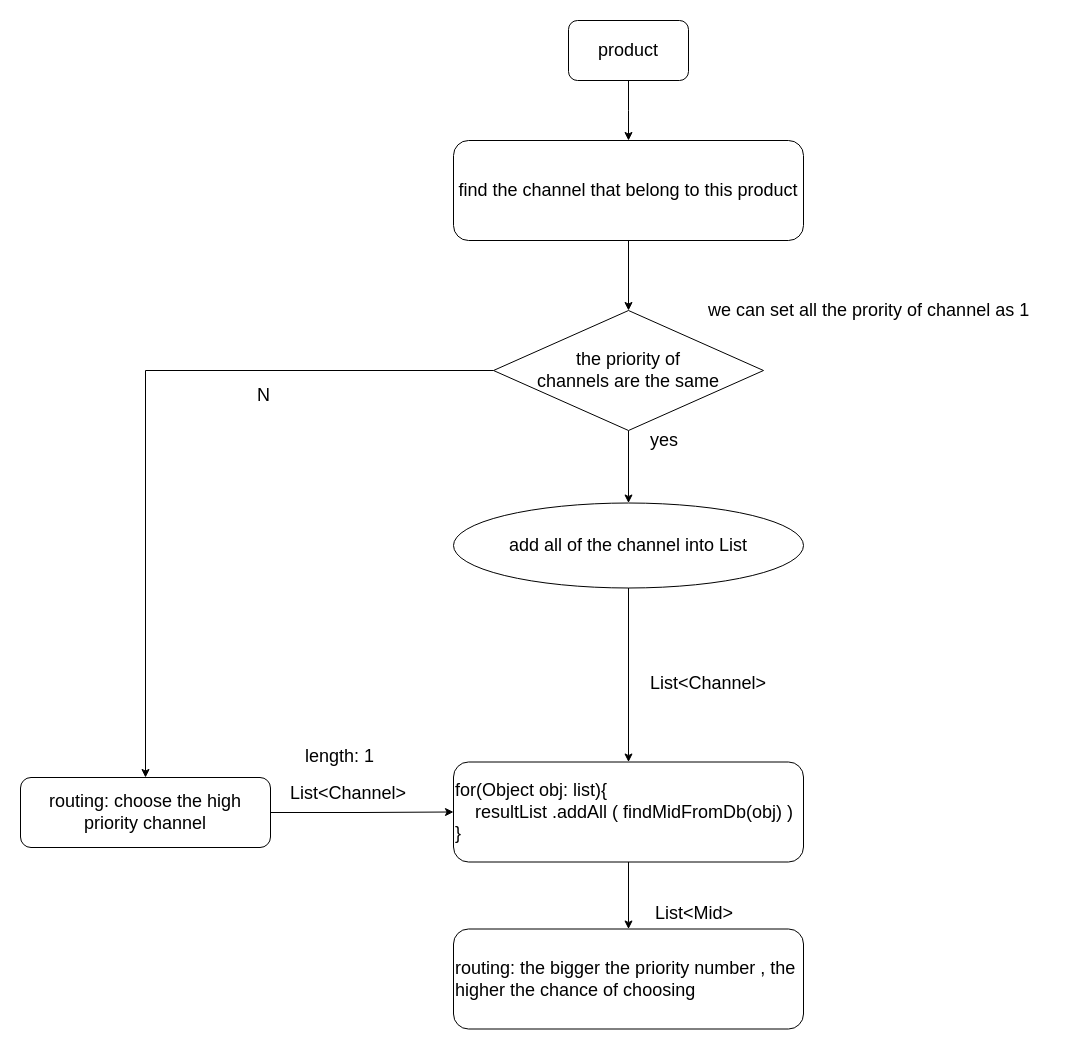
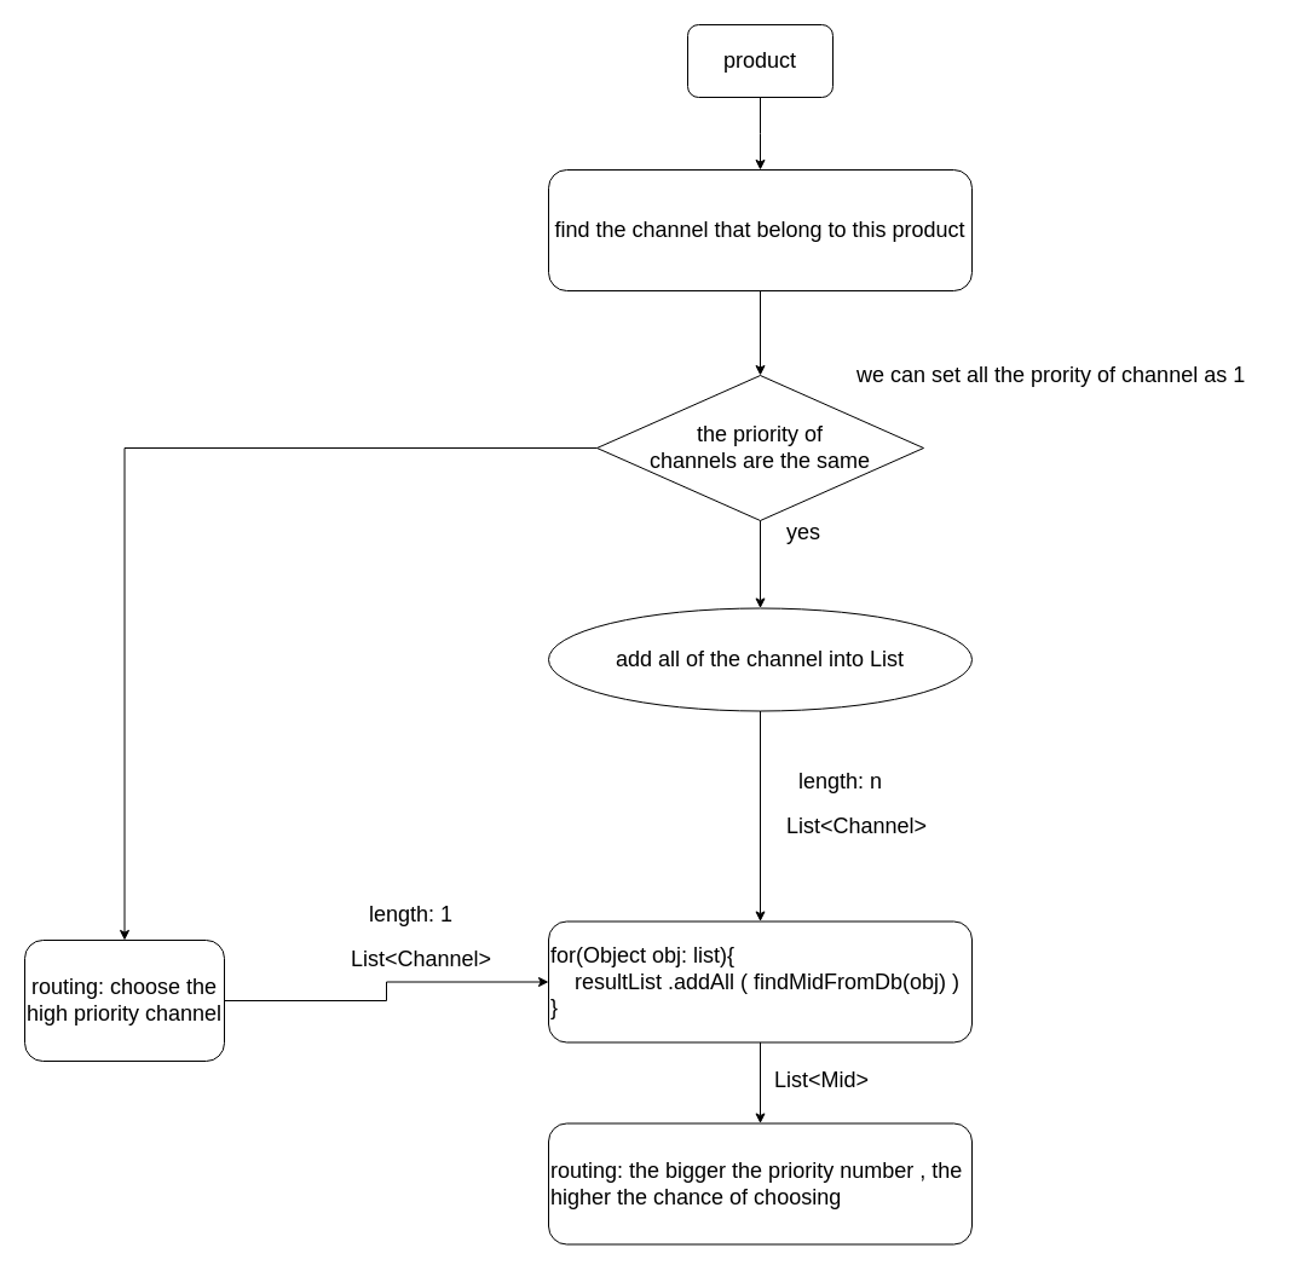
- <mxCell id="17" value="N&lt;br&gt;" style="text;html=1;resizable=0;points=[];autosize=1;align=left;verticalAlign=top;spacingTop=-4;fontSize=18;" vertex="1" parent="1"><mxGeometry x="255" y="382" width="30" height="20" as="geometry" /></mxCell>
+ <mxCell id="22" value="length: n&lt;br&gt;" style="text;html=1;resizable=0;points=[];autosize=1;align=left;verticalAlign=top;spacingTop=-4;fontSize=18;" vertex="1" parent="1"><mxGeometry x="658" y="633" width="80" height="20" as="geometry" /></mxCell>
- <mxCell id="16" value="routing: choose the high priority channel" style="rounded=1;whiteSpace=wrap;html=1;fontSize=18;" vertex="1" parent="1"><mxGeometry x="20" y="777" width="250" height="70" as="geometry" /></mxCell>
+ <mxCell id="16" value="routing: choose the high priority channel" style="rounded=1;whiteSpace=wrap;html=1;fontSize=18;" vertex="1" parent="1"><mxGeometry x="20" y="777" width="165" height="100" as="geometry" /></mxCell>
- <mxCell id="10" value="List&amp;lt;Mid&amp;gt;" style="text;html=1;resizable=0;points=[];autosize=1;align=left;verticalAlign=top;spacingTop=-4;fontSize=18;" vertex="1" parent="1"><mxGeometry x="653" y="900" width="90" height="20" as="geometry" /></mxCell>
+ <mxCell id="10" value="List&amp;lt;Mid&amp;gt;" style="text;html=1;resizable=0;points=[];autosize=1;align=left;verticalAlign=top;spacingTop=-4;fontSize=18;" vertex="1" parent="1"><mxGeometry x="638" y="880" width="90" height="20" as="geometry" /></mxCell>
